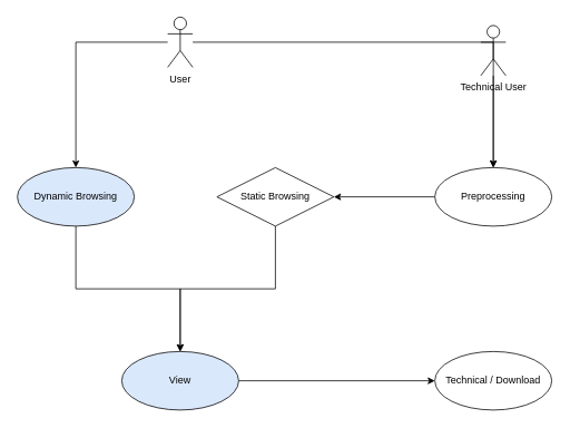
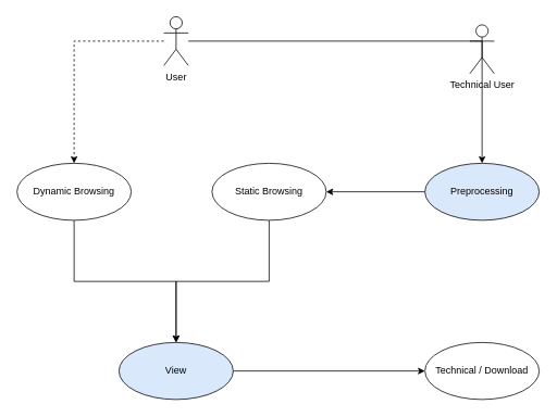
- <mxCell id="3" style="edgeStyle=orthogonalEdgeStyle;rounded=0;orthogonalLoop=1;jettySize=auto;html=1;" edge="1" parent="1" source="4" target="12"><mxGeometry relative="1" as="geometry" /></mxCell>
+ <mxCell id="3" style="edgeStyle=orthogonalEdgeStyle;rounded=0;orthogonalLoop=1;jettySize=auto;html=1;dashed=1;" edge="1" parent="1" source="4" target="12"><mxGeometry relative="1" as="geometry" /></mxCell>
- <mxCell id="10" value="" style="edgeStyle=orthogonalEdgeStyle;rounded=0;orthogonalLoop=1;jettySize=auto;html=1;" edge="1" parent="1" source="5" target="9"><mxGeometry relative="1" as="geometry"><mxPoint x="585" y="120" as="sourcePoint" /><mxPoint x="585" y="220" as="targetPoint" /></mxGeometry></mxCell>
- <mxCell id="12" value="&lt;div&gt;Dynamic Browsing&lt;/div&gt;" style="ellipse;whiteSpace=wrap;html=1;fillColor=#dae8fc;" vertex="1" parent="1"><mxGeometry x="20" y="200" width="140" height="70" as="geometry" /></mxCell>
+ <mxCell id="12" value="&lt;div&gt;Dynamic Browsing&lt;/div&gt;" style="ellipse;whiteSpace=wrap;html=1;" vertex="1" parent="1"><mxGeometry x="20" y="200" width="140" height="70" as="geometry" /></mxCell>
- <mxCell id="7" value="Static Browsing" style="rhombus;whiteSpace=wrap;html=1;" vertex="1" parent="1"><mxGeometry x="259" y="200" width="140" height="70" as="geometry" /></mxCell>
+ <mxCell id="7" value="Static Browsing" style="ellipse;whiteSpace=wrap;html=1;" vertex="1" parent="1"><mxGeometry x="259" y="200" width="140" height="70" as="geometry" /></mxCell>
- <mxCell id="9" value="&lt;div&gt;Preprocessing&lt;/div&gt;" style="ellipse;whiteSpace=wrap;html=1;" vertex="1" parent="1"><mxGeometry x="520" y="200" width="140" height="70" as="geometry" /></mxCell>
+ <mxCell id="9" value="&lt;div&gt;Preprocessing&lt;/div&gt;" style="ellipse;whiteSpace=wrap;html=1;fillColor=#dae8fc;" vertex="1" parent="1"><mxGeometry x="520" y="200" width="140" height="70" as="geometry" /></mxCell>
